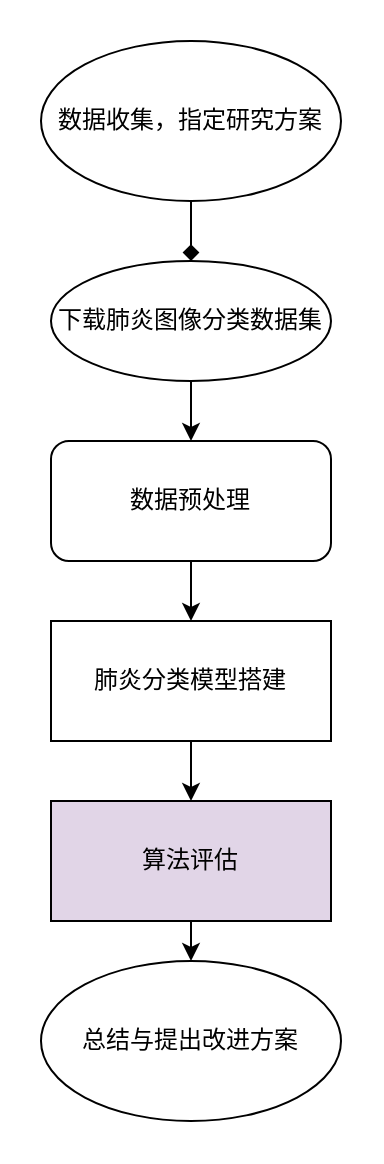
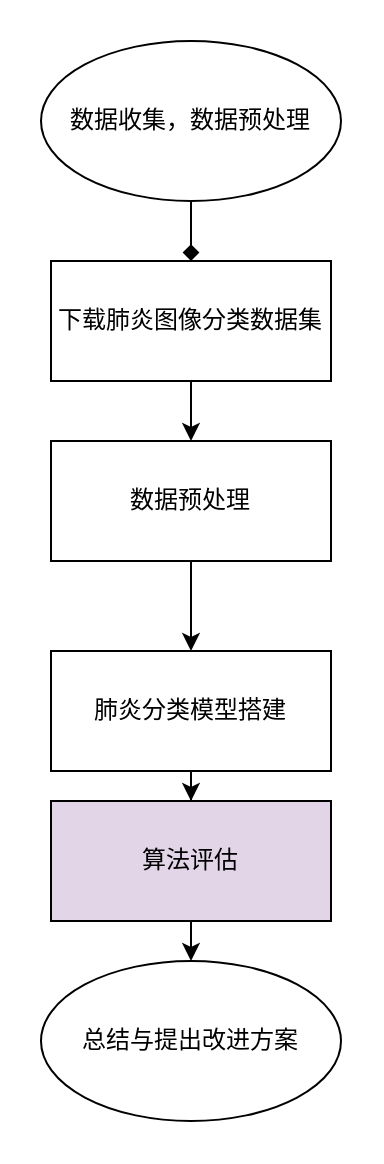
- <mxCell id="3" value="数据收集，指定研究方案" style="ellipse;whiteSpace=wrap;html=1;verticalAlign=middle;" vertex="1" parent="1"><mxGeometry x="20" y="20" width="150" height="80" as="geometry" /></mxCell>
+ <mxCell id="3" value="数据收集，数据预处理" style="ellipse;whiteSpace=wrap;html=1;verticalAlign=middle;" vertex="1" parent="1"><mxGeometry x="20" y="20" width="150" height="80" as="geometry" /></mxCell>
- <mxCell id="5" value="下载肺炎图像分类数据集" style="ellipse;whiteSpace=wrap;html=1;verticalAlign=middle;" vertex="1" parent="1"><mxGeometry x="25" y="130" width="140" height="60" as="geometry" /></mxCell>
+ <mxCell id="5" value="下载肺炎图像分类数据集" style="whiteSpace=wrap;html=1;verticalAlign=middle;" vertex="1" parent="1"><mxGeometry x="25" y="130" width="140" height="60" as="geometry" /></mxCell>
- <mxCell id="7" value="数据预处理" style="whiteSpace=wrap;html=1;verticalAlign=middle;rounded=1;" vertex="1" parent="1"><mxGeometry x="25" y="220" width="140" height="60" as="geometry" /></mxCell>
+ <mxCell id="7" value="数据预处理" style="whiteSpace=wrap;html=1;verticalAlign=middle;" vertex="1" parent="1"><mxGeometry x="25" y="220" width="140" height="60" as="geometry" /></mxCell>
- <mxCell id="9" value="肺炎分类模型搭建" style="whiteSpace=wrap;html=1;verticalAlign=middle;" vertex="1" parent="1"><mxGeometry x="25" y="310" width="140" height="60" as="geometry" /></mxCell>
+ <mxCell id="9" value="肺炎分类模型搭建" style="whiteSpace=wrap;html=1;verticalAlign=middle;" vertex="1" parent="1"><mxGeometry x="25" y="325" width="140" height="60" as="geometry" /></mxCell>
